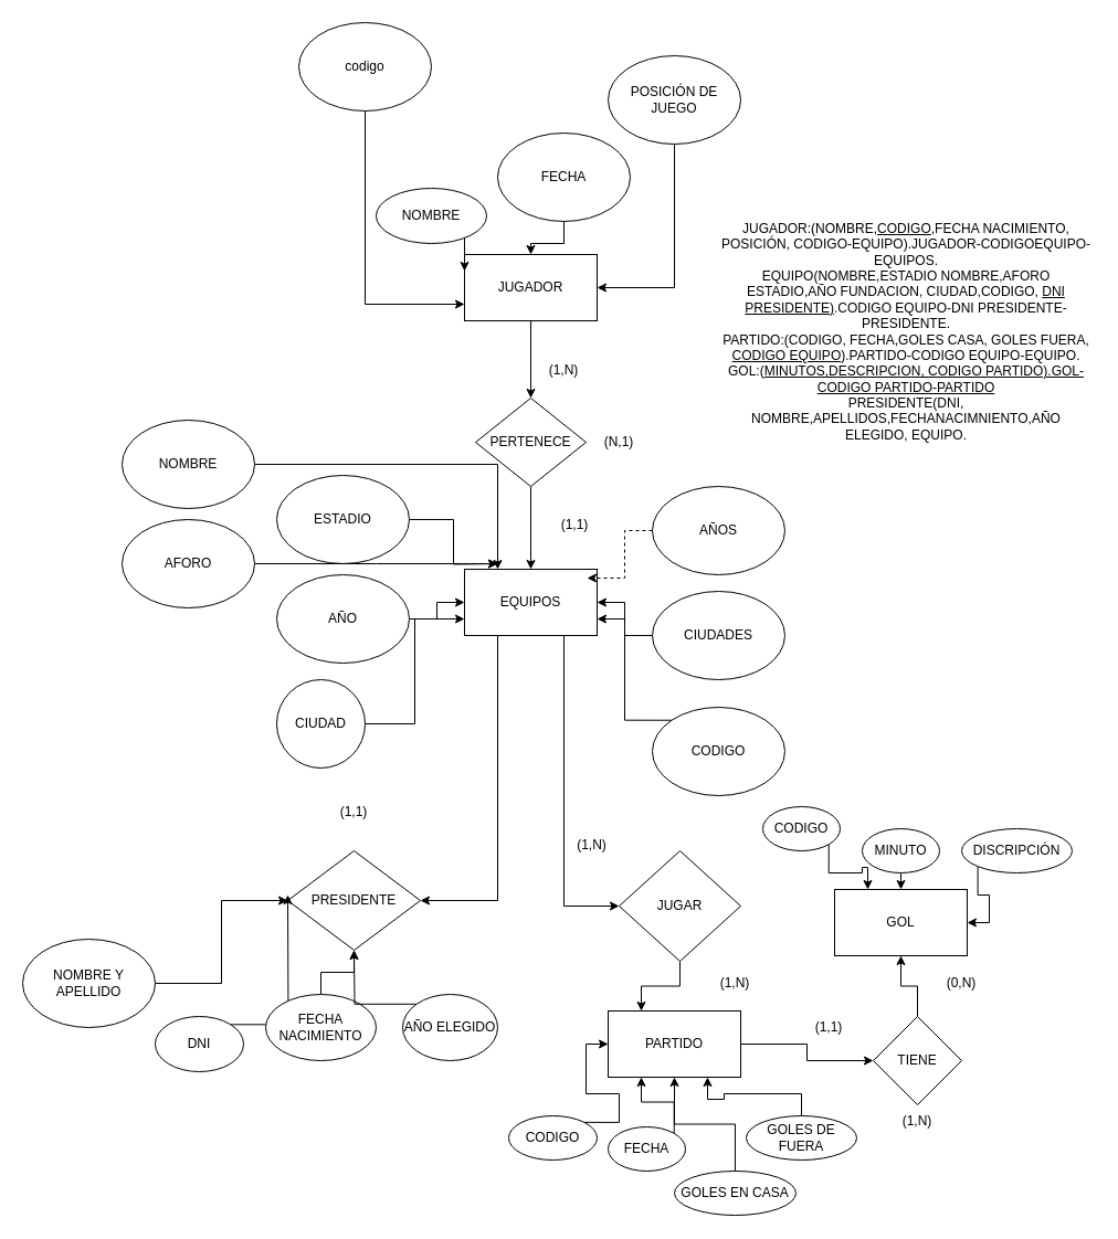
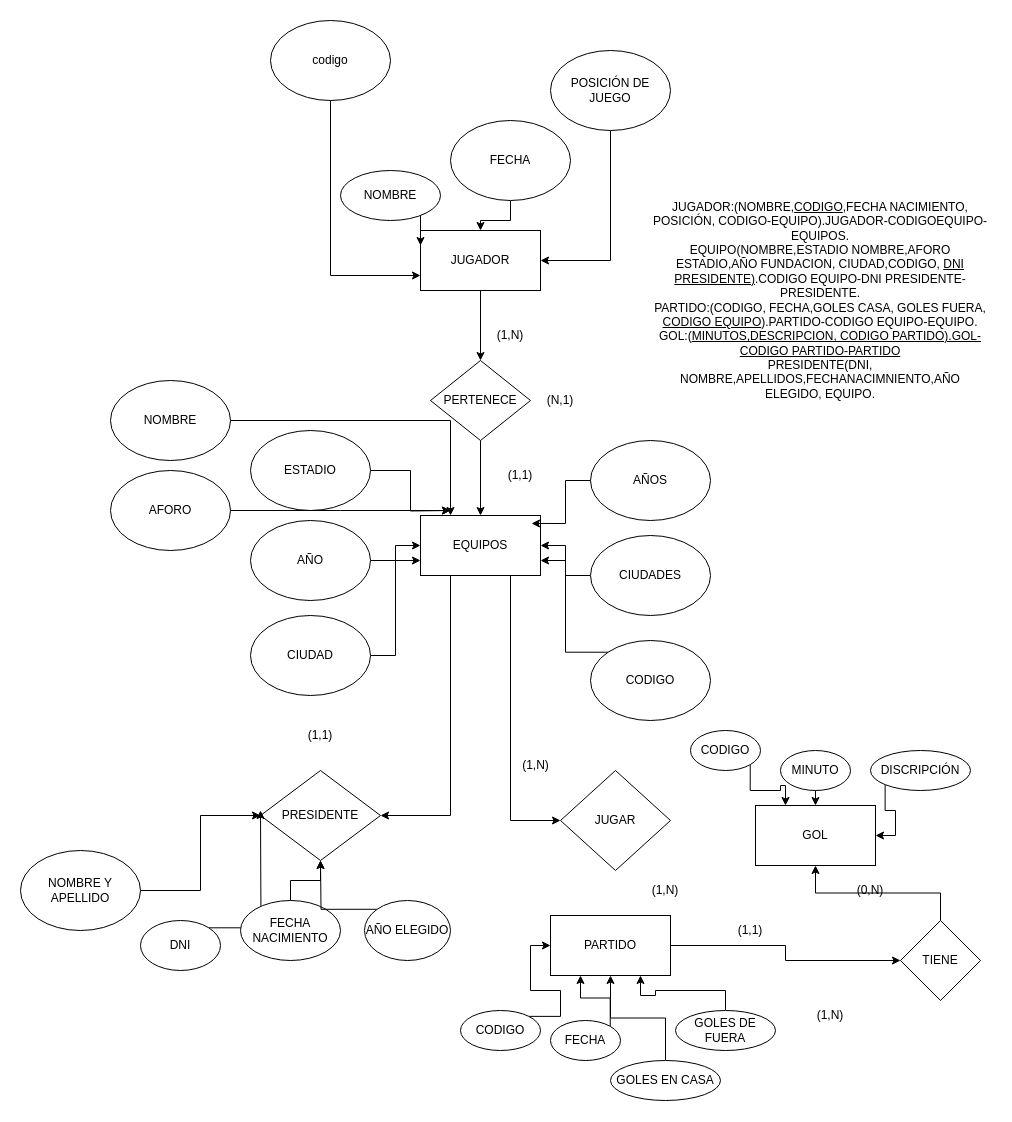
- <mxCell id="65" style="edgeStyle=orthogonalEdgeStyle;rounded=0;orthogonalLoop=1;jettySize=auto;html=1;exitX=0;exitY=0.5;exitDx=0;exitDy=0;entryX=0.925;entryY=0.133;entryDx=0;entryDy=0;entryPerimeter=0;dashed=1;" edge="1" parent="1" source="17" target="16"><mxGeometry relative="1" as="geometry" /></mxCell>
+ <mxCell id="65" style="edgeStyle=orthogonalEdgeStyle;rounded=0;orthogonalLoop=1;jettySize=auto;html=1;exitX=0;exitY=0.5;exitDx=0;exitDy=0;entryX=0.925;entryY=0.133;entryDx=0;entryDy=0;entryPerimeter=0;" edge="1" parent="1" source="17" target="16"><mxGeometry relative="1" as="geometry" /></mxCell>
- <mxCell id="27" value="CIUDAD" style="ellipse;whiteSpace=wrap;html=1;" vertex="1" parent="1"><mxGeometry x="250" y="615" width="80" height="80" as="geometry" /></mxCell>
+ <mxCell id="27" value="CIUDAD" style="ellipse;whiteSpace=wrap;html=1;" vertex="1" parent="1"><mxGeometry x="250" y="615" width="120" height="80" as="geometry" /></mxCell>
- <mxCell id="33" style="edgeStyle=orthogonalEdgeStyle;rounded=0;orthogonalLoop=1;jettySize=auto;html=1;exitX=0.5;exitY=1;exitDx=0;exitDy=0;entryX=0.25;entryY=0;entryDx=0;entryDy=0;" edge="1" parent="1" source="34" target="44"><mxGeometry relative="1" as="geometry" /></mxCell>
- <mxCell id="46" value="TIENE" style="rhombus;whiteSpace=wrap;html=1;" vertex="1" parent="1"><mxGeometry x="790" y="920" width="80" height="80" as="geometry" /></mxCell>
+ <mxCell id="46" value="TIENE" style="rhombus;whiteSpace=wrap;html=1;" vertex="1" parent="1"><mxGeometry x="900" y="920" width="80" height="80" as="geometry" /></mxCell>
